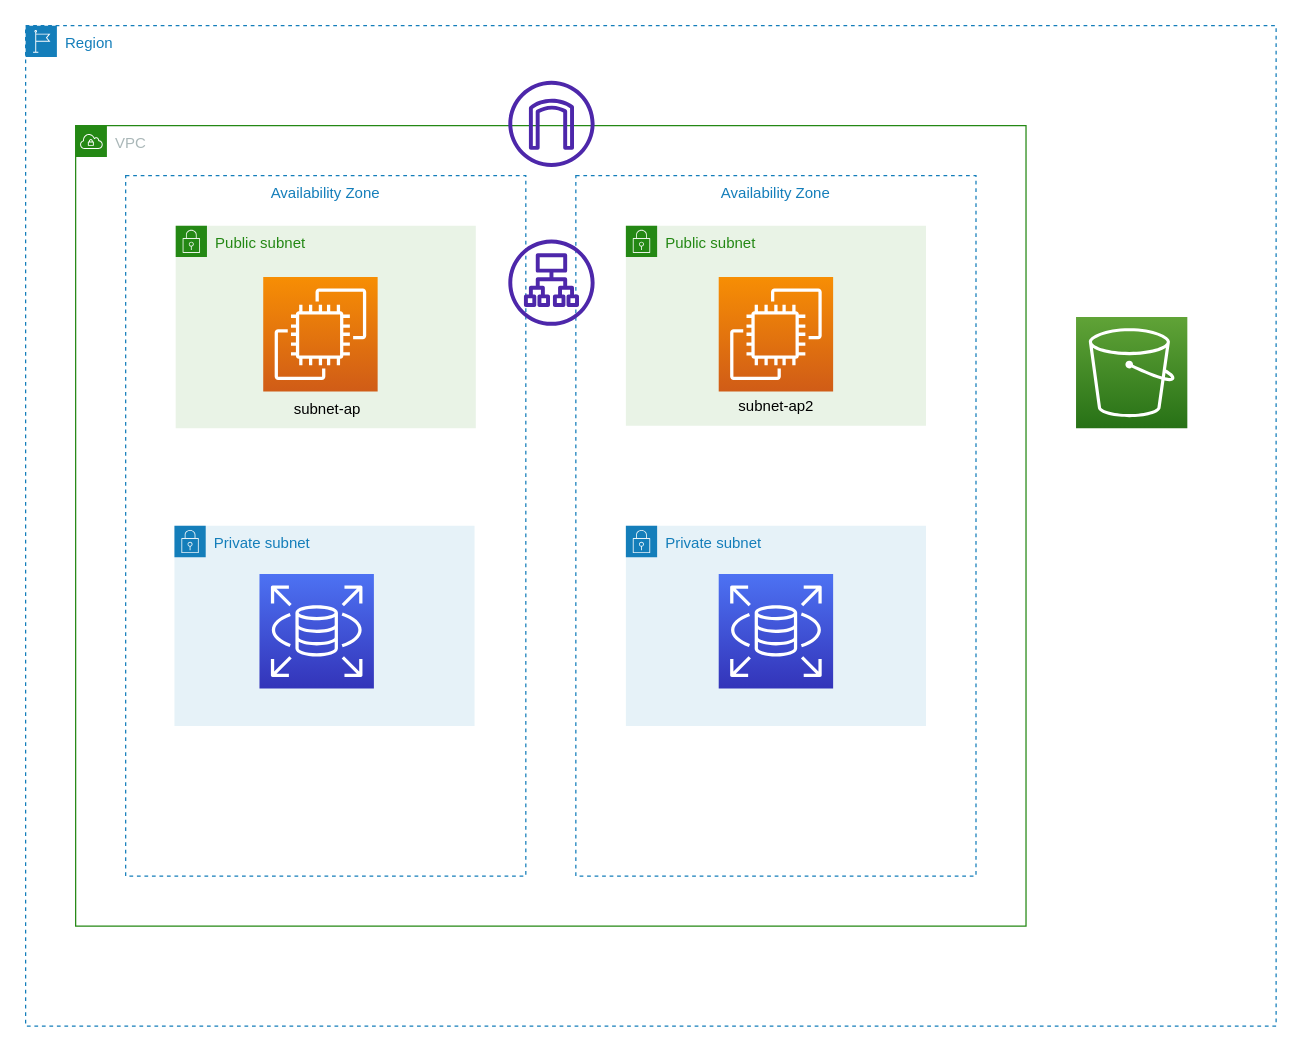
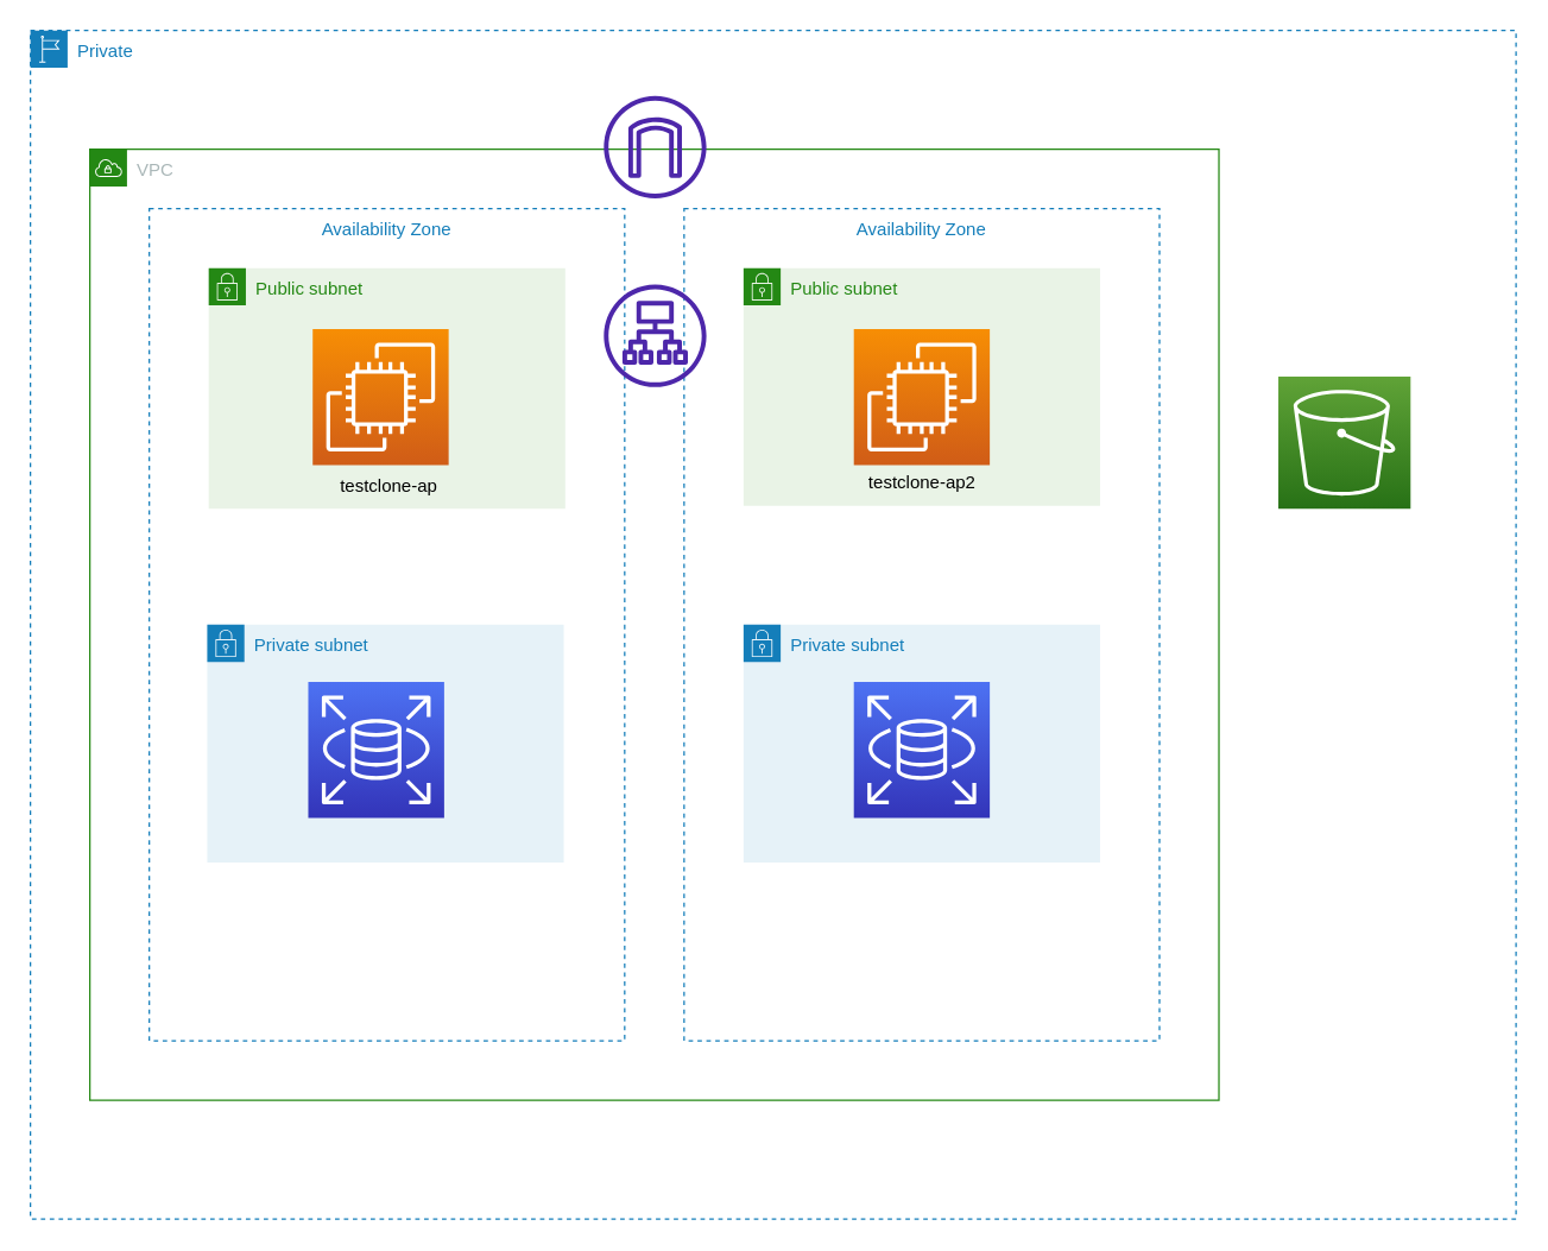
- <mxCell id="17" value="Region" style="points=[[0,0],[0.25,0],[0.5,0],[0.75,0],[1,0],[1,0.25],[1,0.5],[1,0.75],[1,1],[0.75,1],[0.5,1],[0.25,1],[0,1],[0,0.75],[0,0.5],[0,0.25]];outlineConnect=0;gradientColor=none;html=1;whiteSpace=wrap;fontSize=12;fontStyle=0;container=1;pointerEvents=0;collapsible=0;recursiveResize=0;shape=mxgraph.aws4.group;grIcon=mxgraph.aws4.group_region;strokeColor=#147EBA;fillColor=none;verticalAlign=top;align=left;spacingLeft=30;fontColor=#147EBA;dashed=1;labelBackgroundColor=none;labelBorderColor=none;" vertex="1" parent="1"><mxGeometry y="20" width="1000" height="800" as="geometry" x="20" /></mxCell>
+ <mxCell id="17" value="Private" style="points=[[0,0],[0.25,0],[0.5,0],[0.75,0],[1,0],[1,0.25],[1,0.5],[1,0.75],[1,1],[0.75,1],[0.5,1],[0.25,1],[0,1],[0,0.75],[0,0.5],[0,0.25]];outlineConnect=0;gradientColor=none;html=1;whiteSpace=wrap;fontSize=12;fontStyle=0;container=1;pointerEvents=0;collapsible=0;recursiveResize=0;shape=mxgraph.aws4.group;grIcon=mxgraph.aws4.group_region;strokeColor=#147EBA;fillColor=none;verticalAlign=top;align=left;spacingLeft=30;fontColor=#147EBA;dashed=1;labelBackgroundColor=none;labelBorderColor=none;" vertex="1" parent="1"><mxGeometry y="20" width="1000" height="800" as="geometry" x="20" /></mxCell>
- <mxCell id="15" value="subnet-ap2" style="text;html=1;strokeColor=none;fillColor=none;align=center;verticalAlign=middle;whiteSpace=wrap;rounded=0;fontColor=#000000;labelBorderColor=none;labelBackgroundColor=none;" vertex="1" parent="1"><mxGeometry x="582" y="310" width="77.25" height="30" as="geometry" /></mxCell>
+ <mxCell id="15" value="testclone-ap2" style="text;html=1;strokeColor=none;fillColor=none;align=center;verticalAlign=middle;whiteSpace=wrap;rounded=0;fontColor=#000000;labelBorderColor=none;labelBackgroundColor=none;" vertex="1" parent="1"><mxGeometry x="582" y="310" width="77.25" height="30" as="geometry" /></mxCell>
- <mxCell id="8" value="subnet-ap" style="text;html=1;strokeColor=none;fillColor=none;align=center;verticalAlign=middle;whiteSpace=wrap;rounded=0;fontColor=#000000;labelBorderColor=none;labelBackgroundColor=none;" vertex="1" parent="6"><mxGeometry x="82.75" y="132" width="77.25" height="30" as="geometry" /></mxCell>
+ <mxCell id="8" value="testclone-ap" style="text;html=1;strokeColor=none;fillColor=none;align=center;verticalAlign=middle;whiteSpace=wrap;rounded=0;fontColor=#000000;labelBorderColor=none;labelBackgroundColor=none;" vertex="1" parent="6"><mxGeometry x="82.75" y="132" width="77.25" height="30" as="geometry" /></mxCell>
